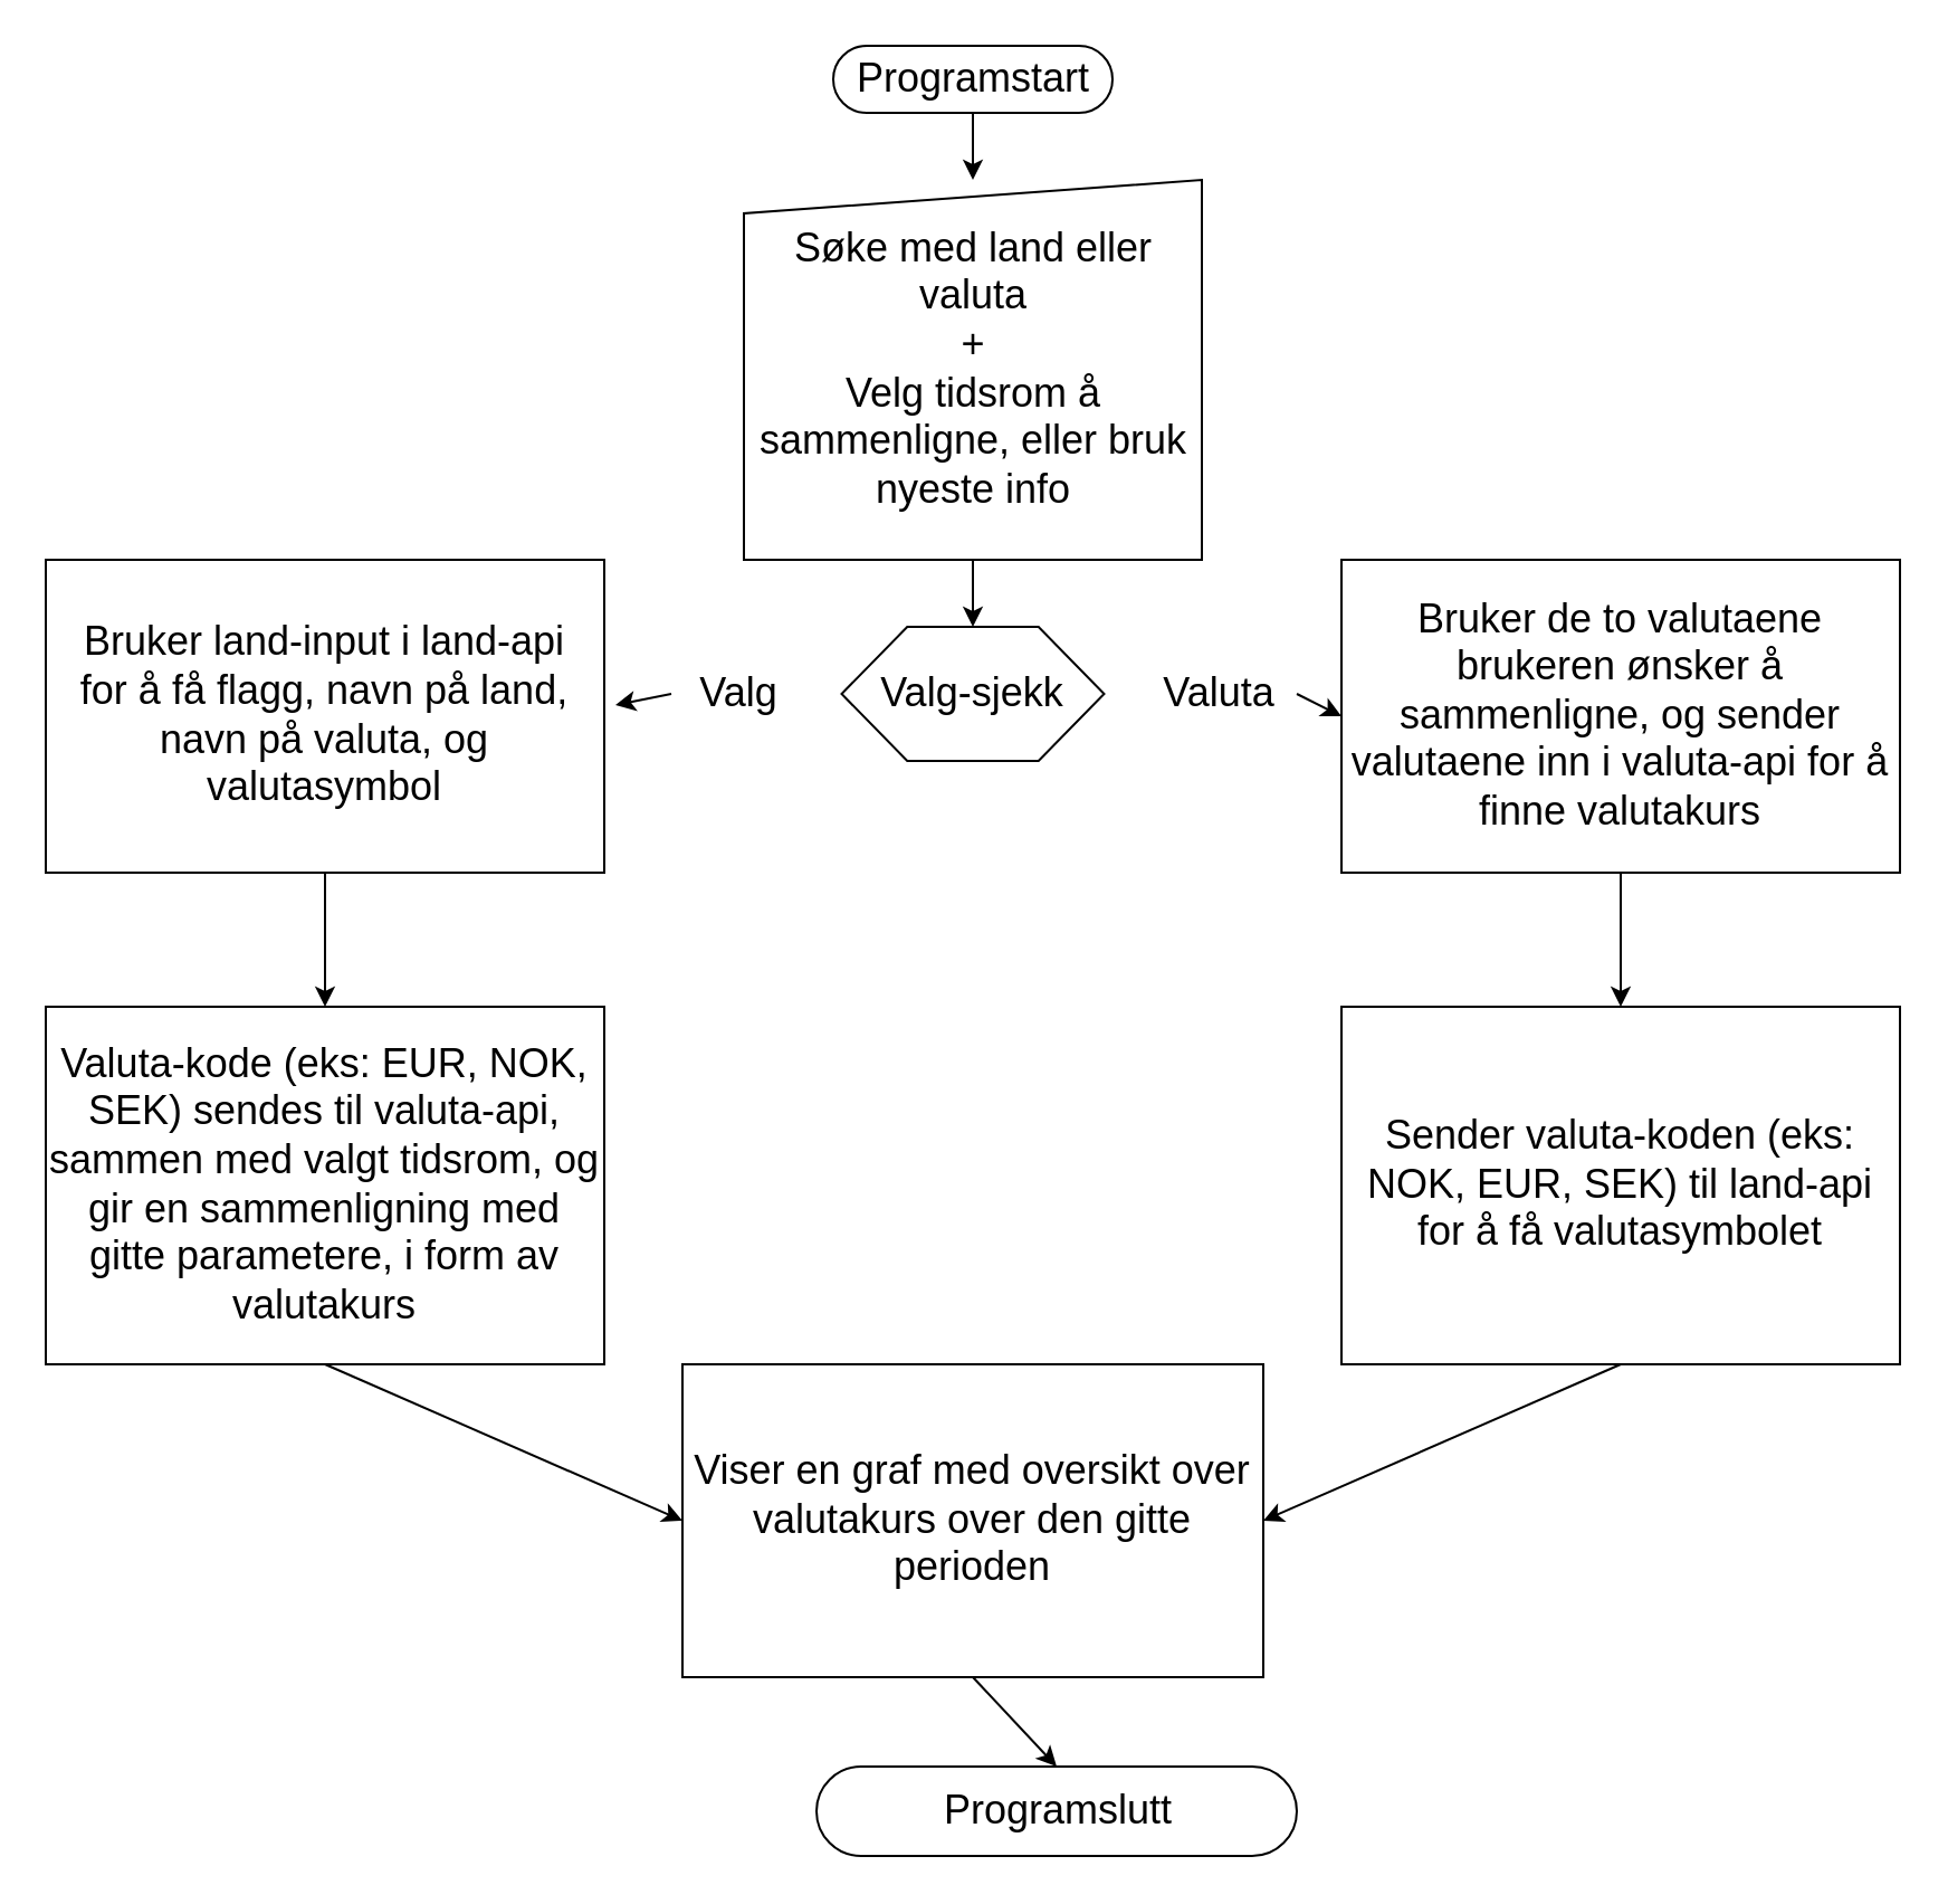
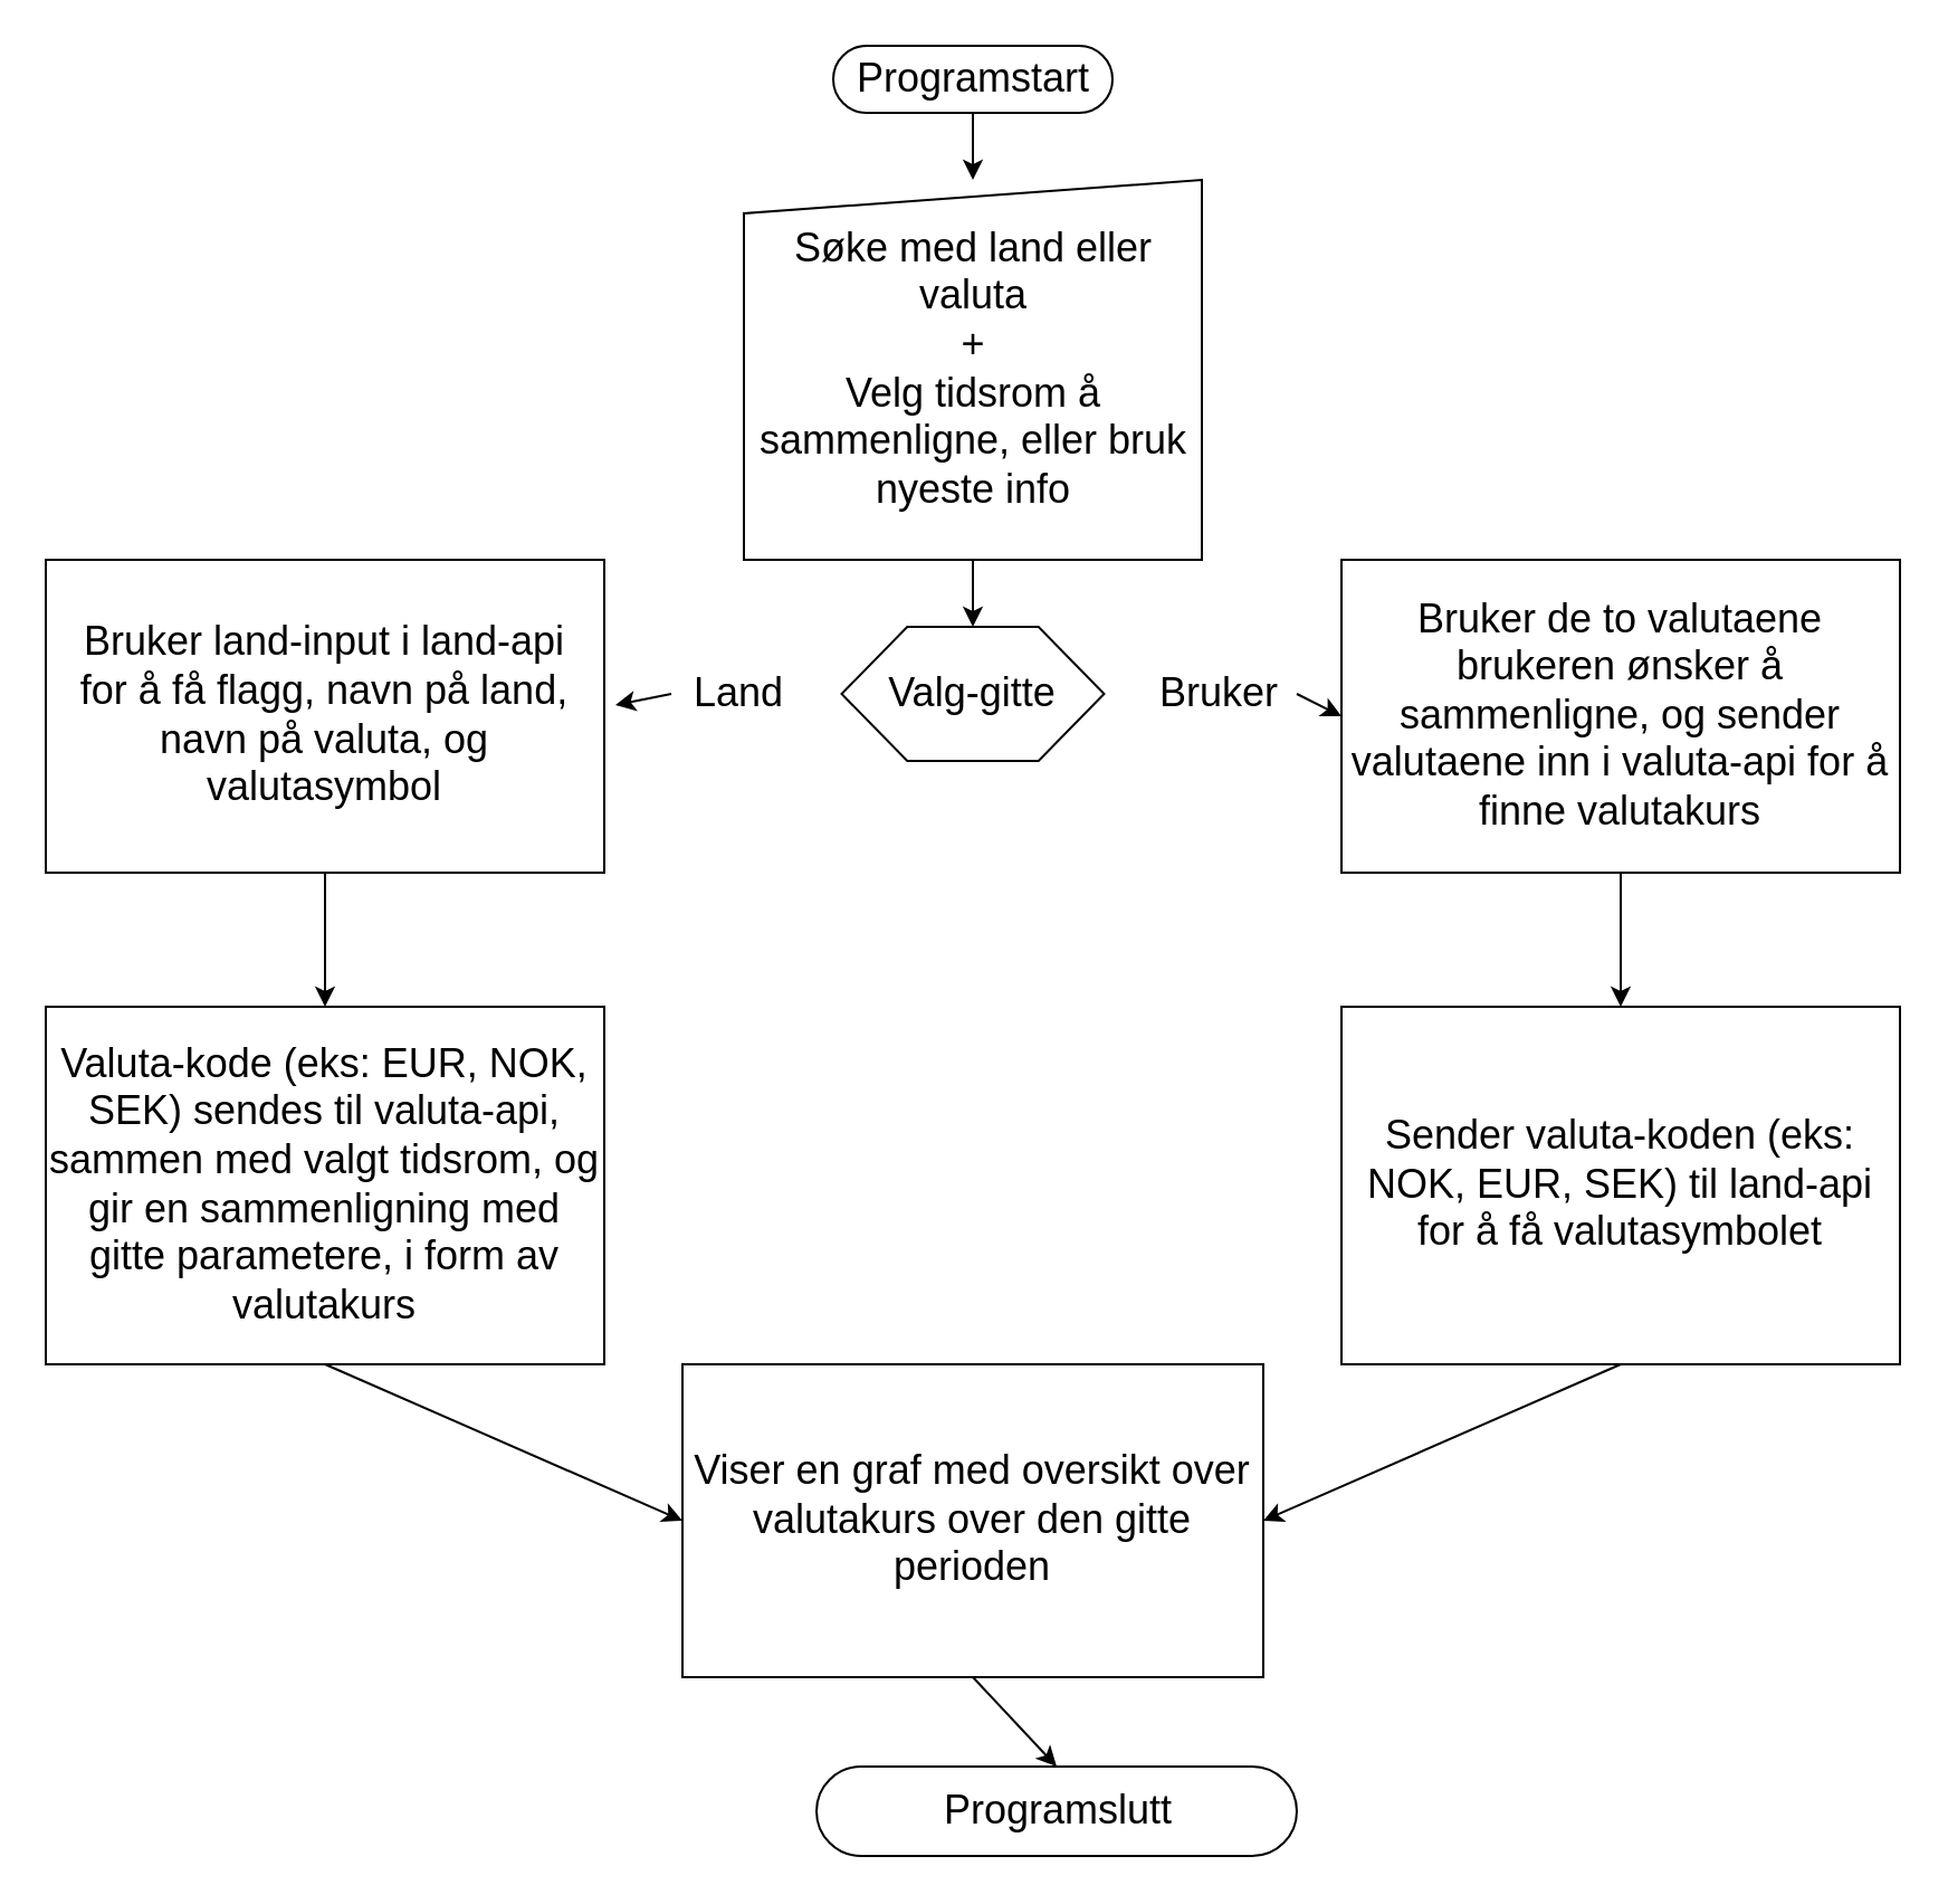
- <mxCell id="8" value="Valg" style="text;html=1;align=center;verticalAlign=middle;resizable=0;points=[];autosize=1;strokeColor=none;fillColor=none;fontSize=18;" parent="1" vertex="1"><mxGeometry x="300" y="290" width="60" height="40" as="geometry" /></mxCell>
+ <mxCell id="8" value="Land" style="text;html=1;align=center;verticalAlign=middle;resizable=0;points=[];autosize=1;strokeColor=none;fillColor=none;fontSize=18;" parent="1" vertex="1"><mxGeometry x="300" y="290" width="60" height="40" as="geometry" /></mxCell>
- <mxCell id="5" value="&lt;span style=&quot;&quot;&gt;Valg-sjekk&lt;/span&gt;" style="shape=hexagon;perimeter=hexagonPerimeter2;whiteSpace=wrap;html=1;size=0.25;fontSize=18;" parent="1" vertex="1"><mxGeometry x="376.25" y="280" width="117.5" height="60" as="geometry" /></mxCell>
+ <mxCell id="5" value="&lt;span style=&quot;&quot;&gt;Valg-gitte&lt;/span&gt;" style="shape=hexagon;perimeter=hexagonPerimeter2;whiteSpace=wrap;html=1;size=0.25;fontSize=18;" parent="1" vertex="1"><mxGeometry x="376.25" y="280" width="117.5" height="60" as="geometry" /></mxCell>
- <mxCell id="14" value="Valuta" style="text;html=1;align=center;verticalAlign=middle;resizable=0;points=[];autosize=1;strokeColor=none;fillColor=none;fontSize=18;" vertex="1" parent="1"><mxGeometry x="510" y="290" width="70" height="40" as="geometry" /></mxCell>
+ <mxCell id="14" value="Bruker" style="text;html=1;align=center;verticalAlign=middle;resizable=0;points=[];autosize=1;strokeColor=none;fillColor=none;fontSize=18;" vertex="1" parent="1"><mxGeometry x="510" y="290" width="70" height="40" as="geometry" /></mxCell>
